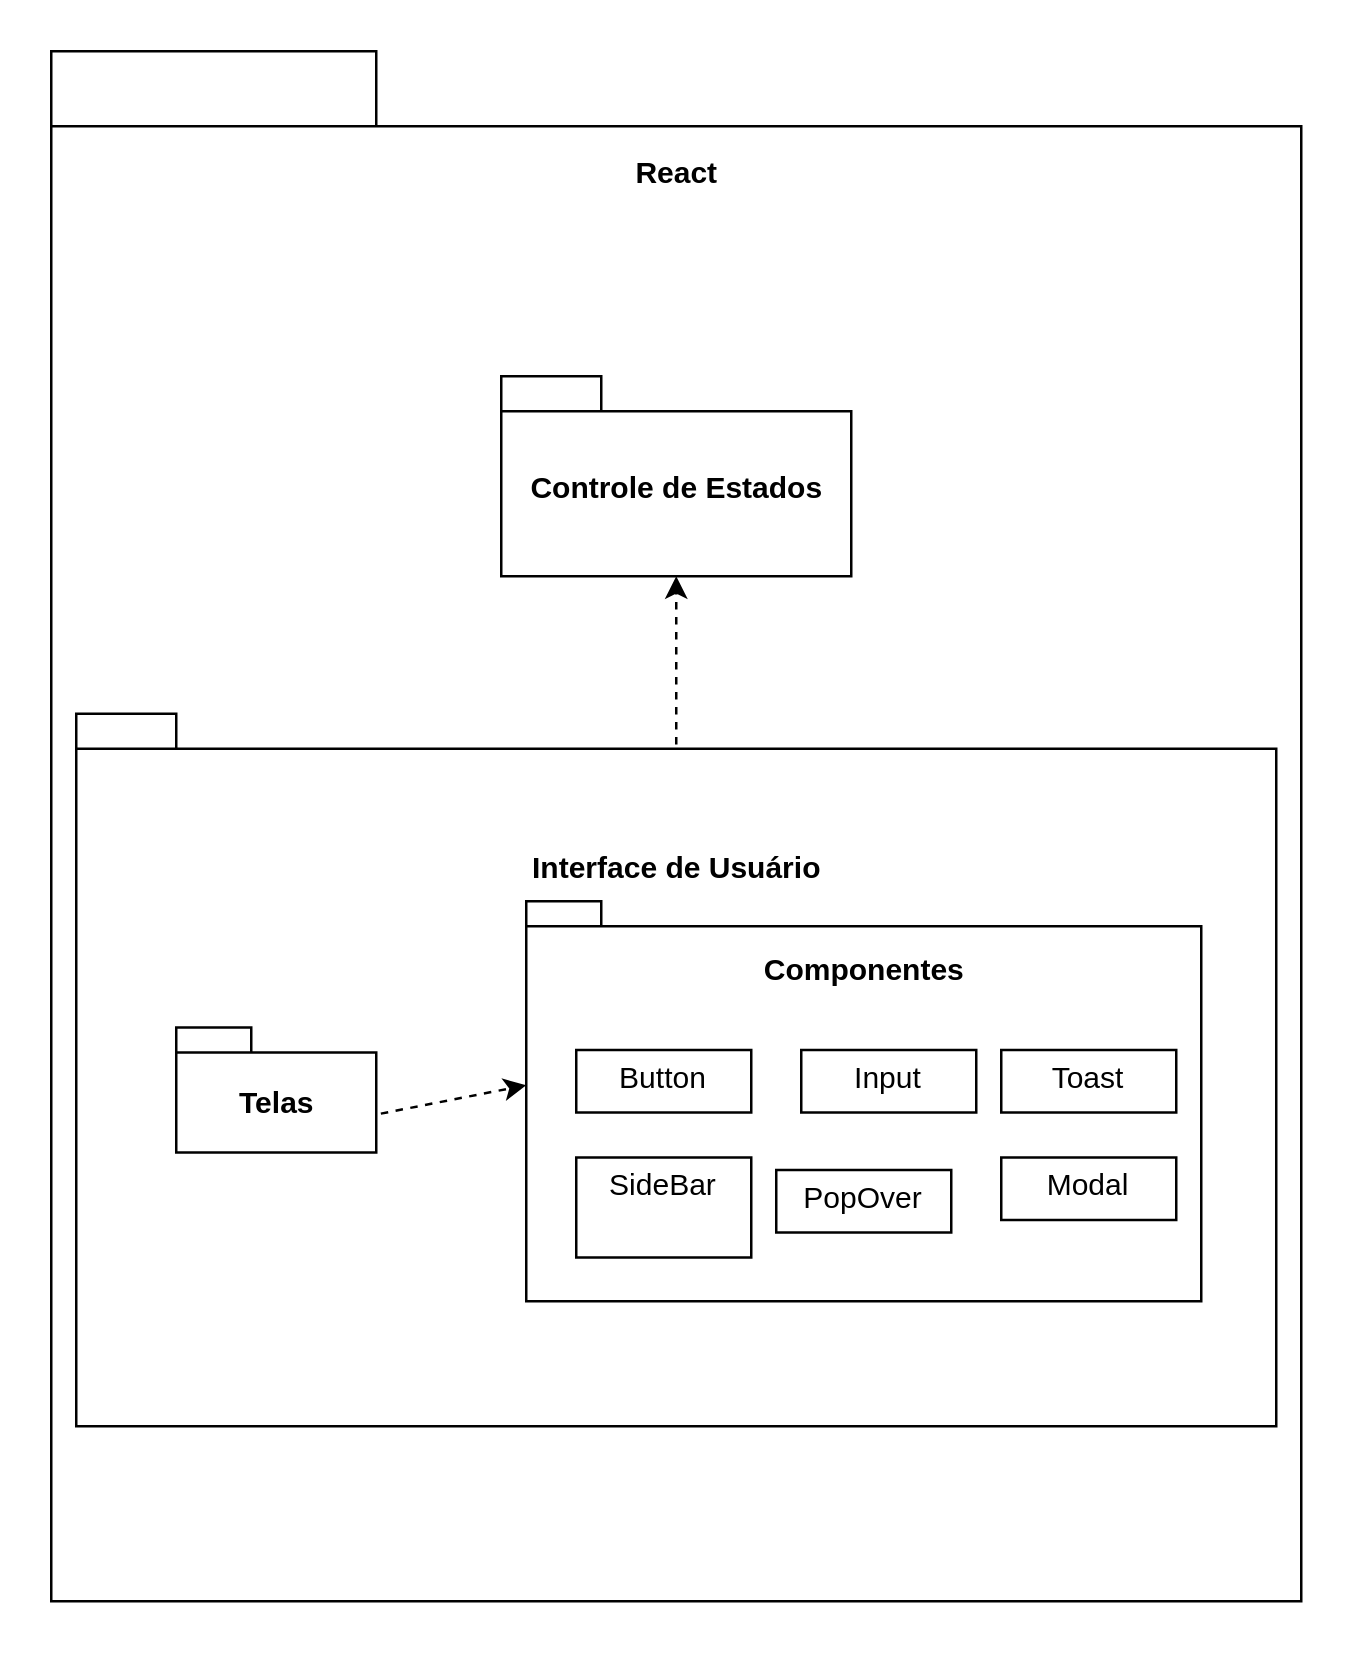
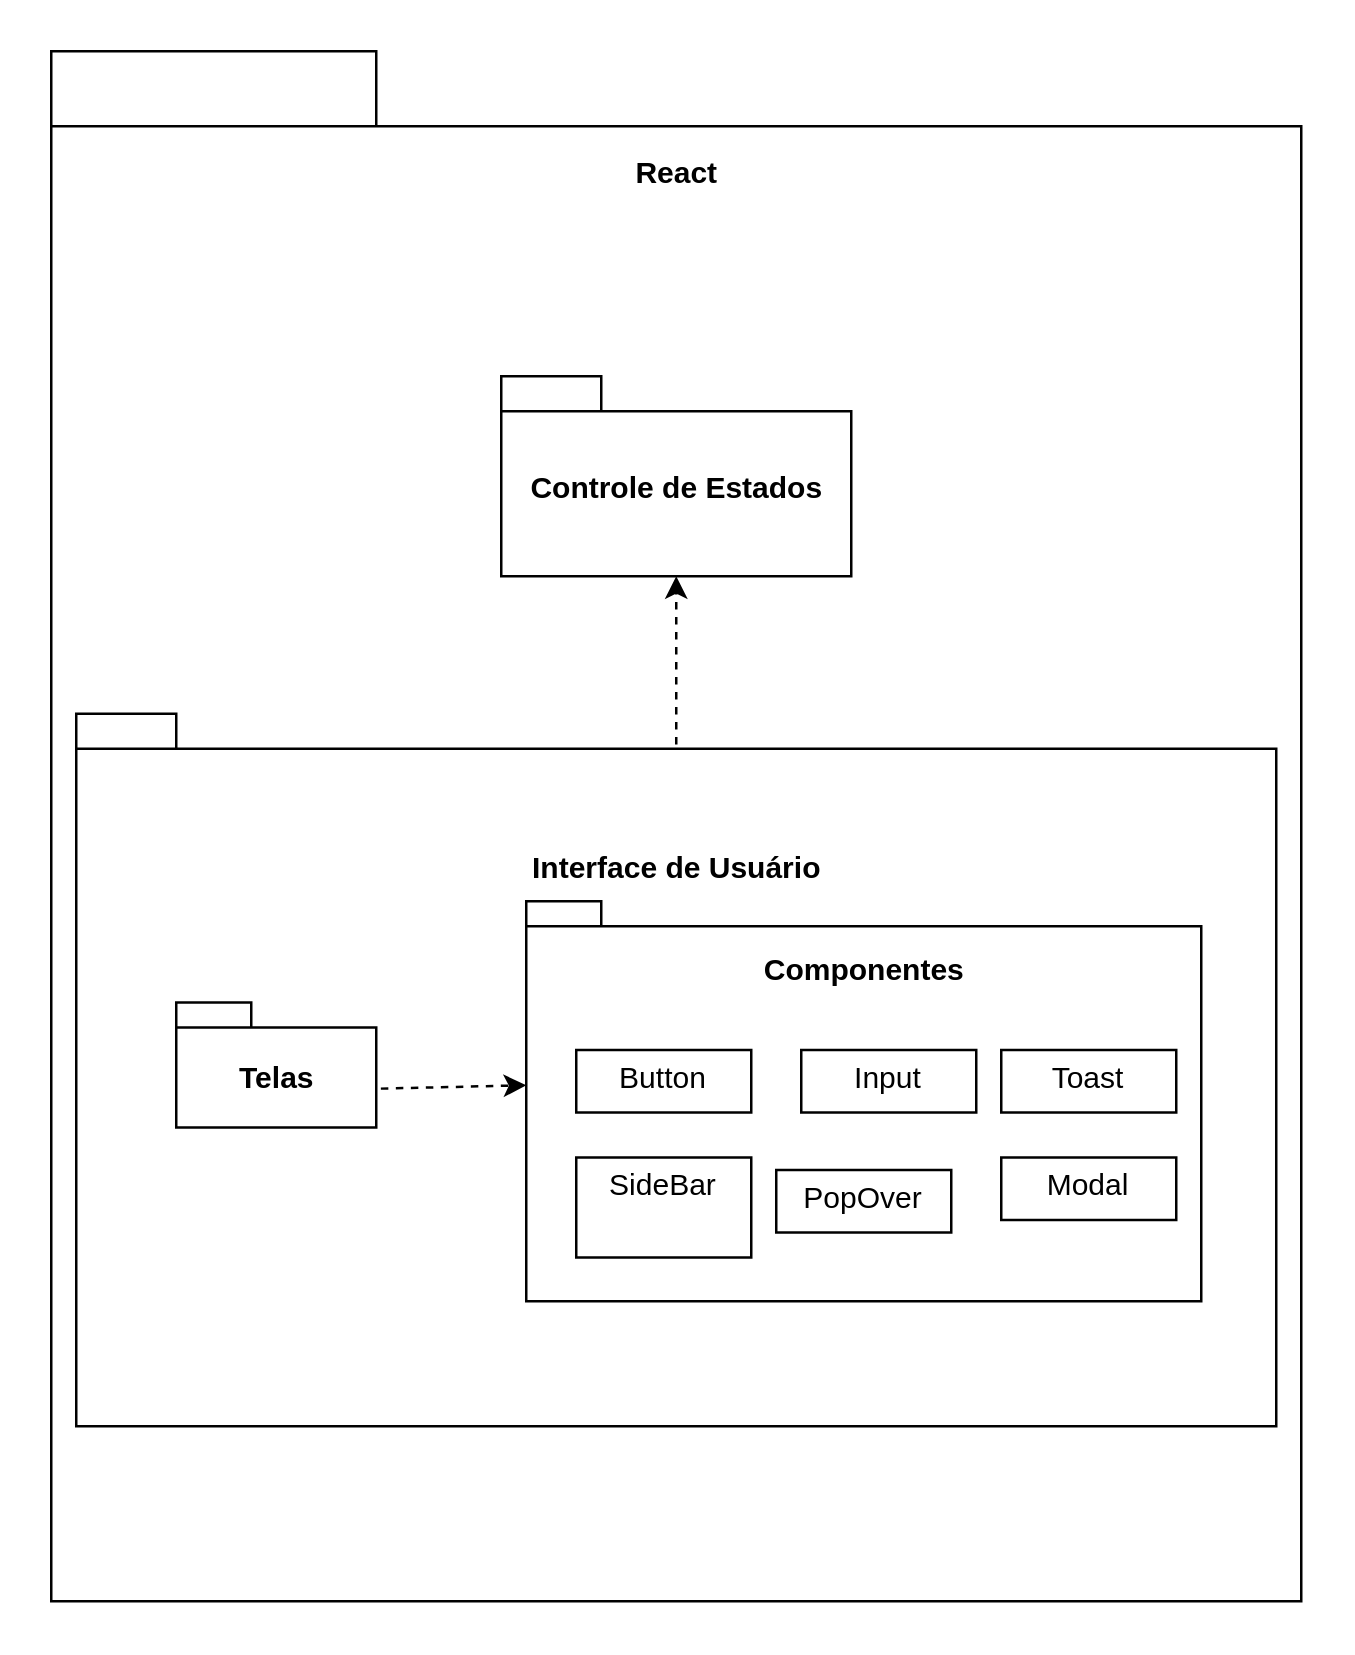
- <mxCell id="5" value="Telas" style="shape=folder;fontStyle=1;spacingTop=10;tabWidth=30;tabHeight=10;tabPosition=left;html=1;" parent="1" vertex="1"><mxGeometry x="70" y="410.5" width="80" height="50" as="geometry" /></mxCell>
+ <mxCell id="5" value="Telas" style="shape=folder;fontStyle=1;spacingTop=10;tabWidth=30;tabHeight=10;tabPosition=left;html=1;" parent="1" vertex="1"><mxGeometry x="70" y="400.5" width="80" height="50" as="geometry" /></mxCell>
